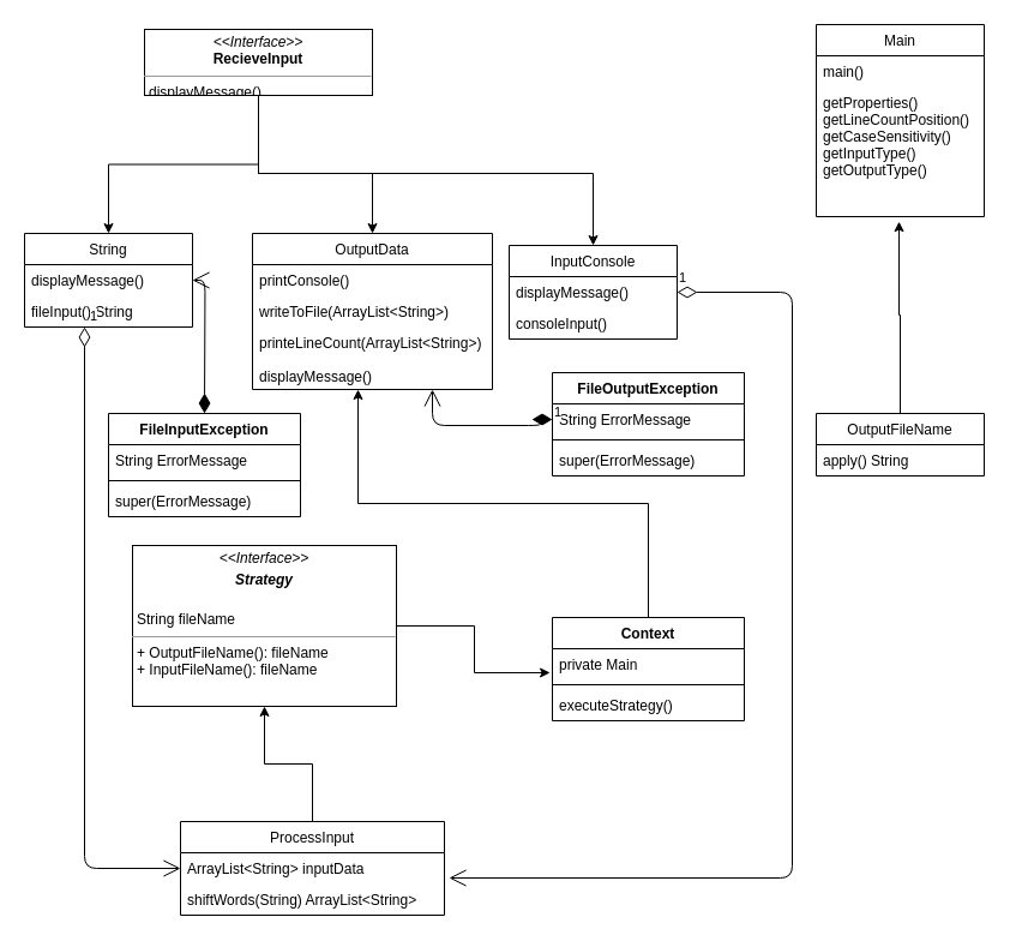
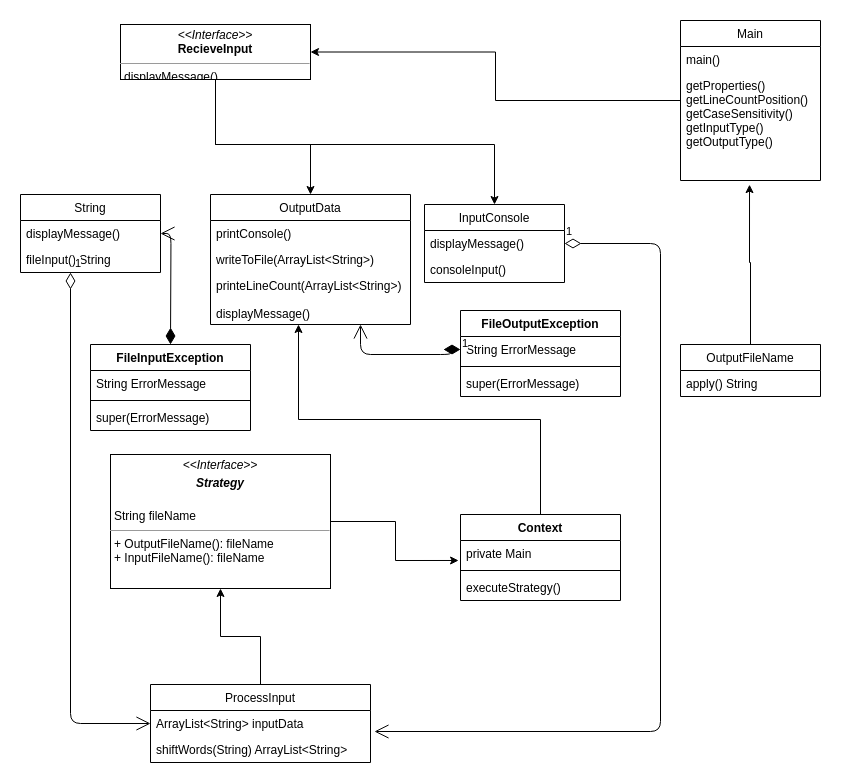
+ <mxCell id="8" style="edgeStyle=orthogonalEdgeStyle;rounded=0;orthogonalLoop=1;jettySize=auto;html=1;entryX=1;entryY=0.5;entryDx=0;entryDy=0;" edge="1" parent="1" source="9" target="22"><mxGeometry relative="1" as="geometry" /></mxCell>
- <mxCell id="20" style="edgeStyle=orthogonalEdgeStyle;rounded=0;orthogonalLoop=1;jettySize=auto;html=1;exitX=0.5;exitY=1;exitDx=0;exitDy=0;" edge="1" parent="1" source="22" target="5"><mxGeometry relative="1" as="geometry" /></mxCell>
